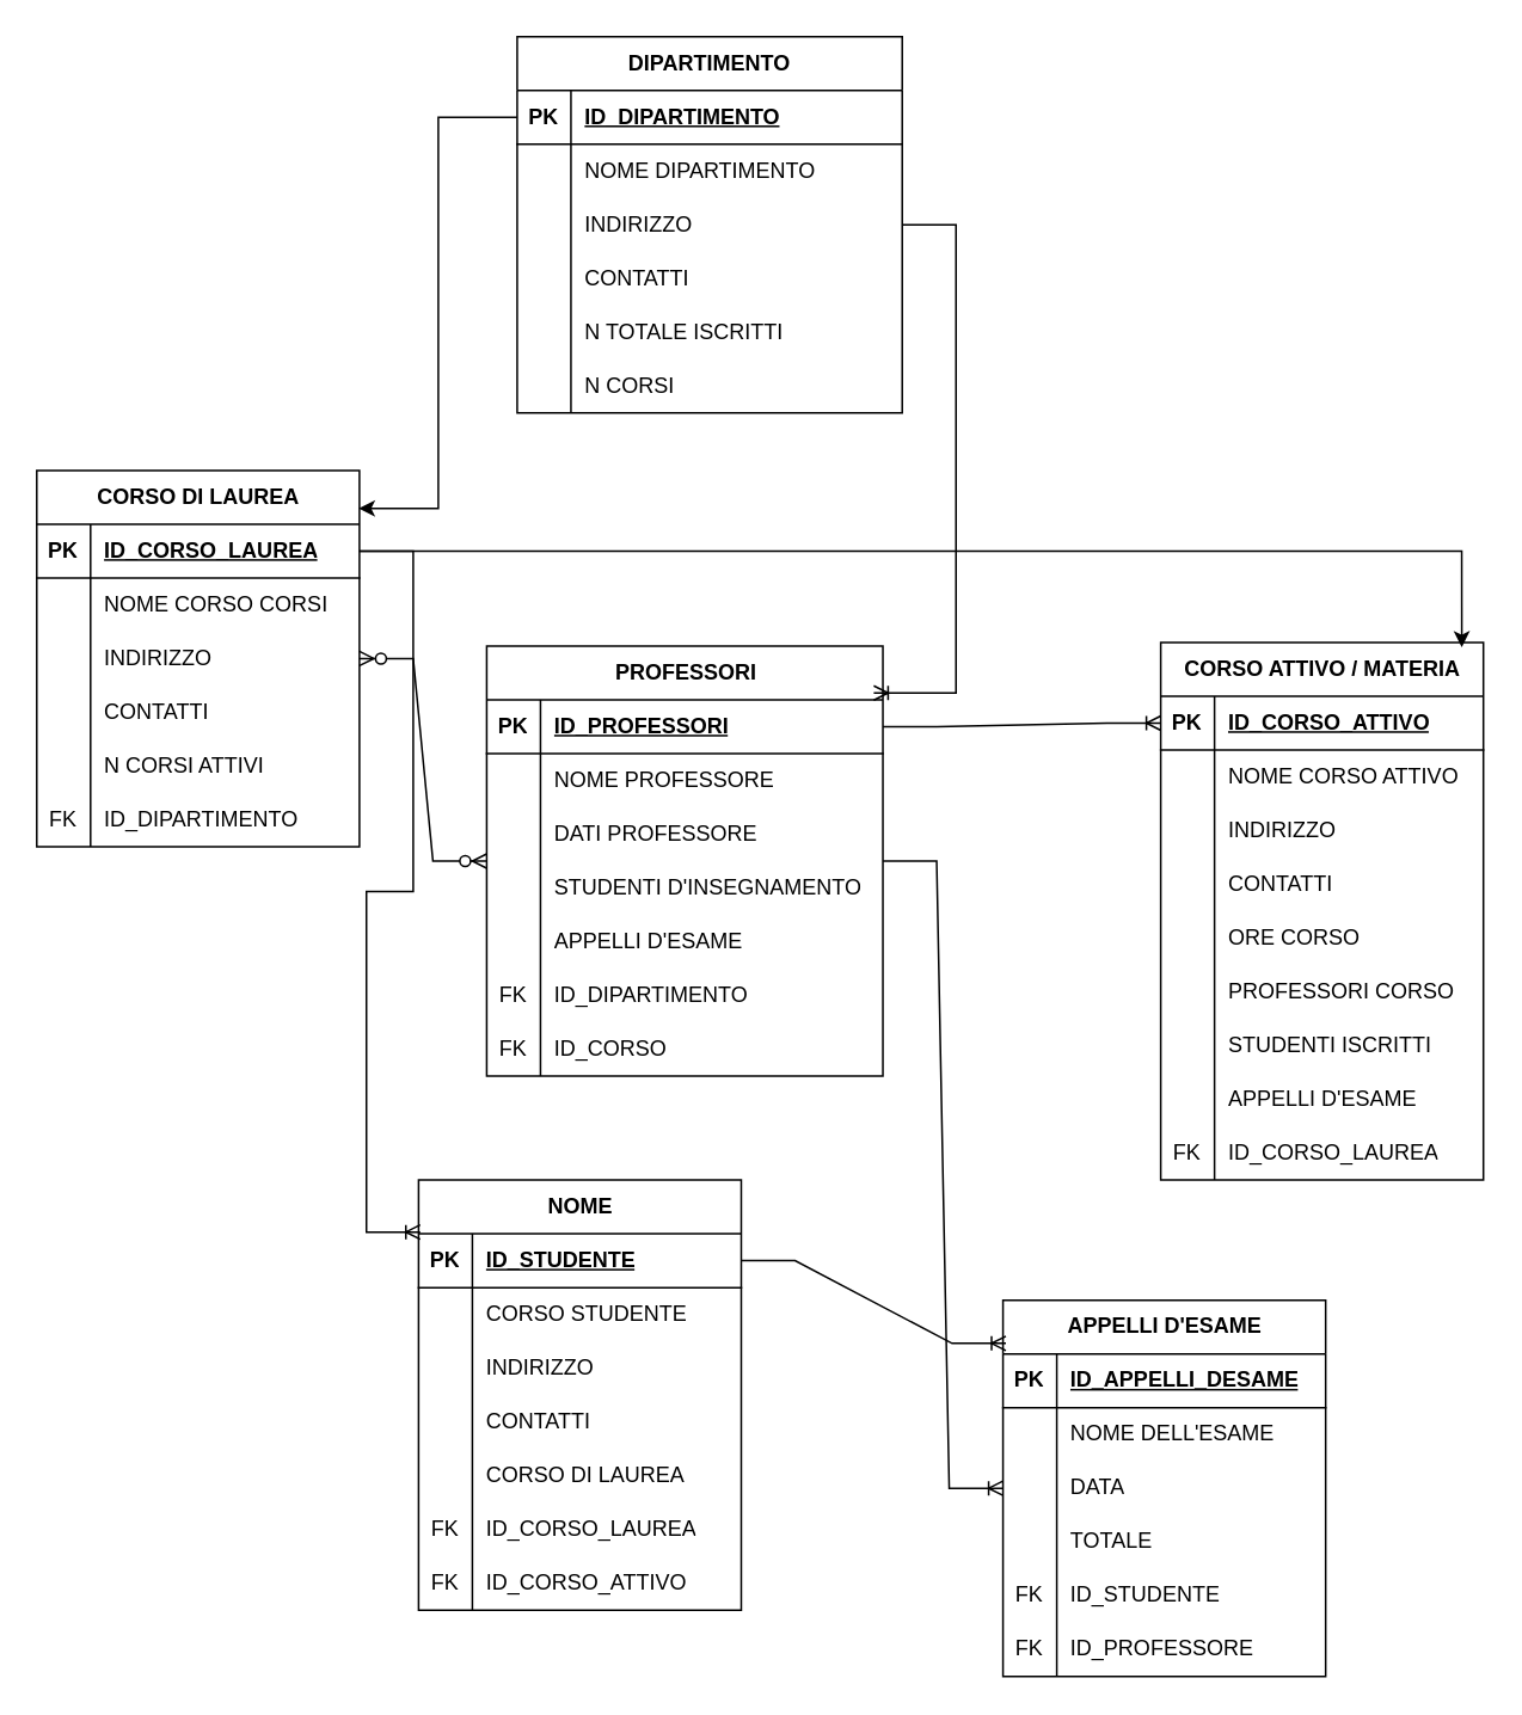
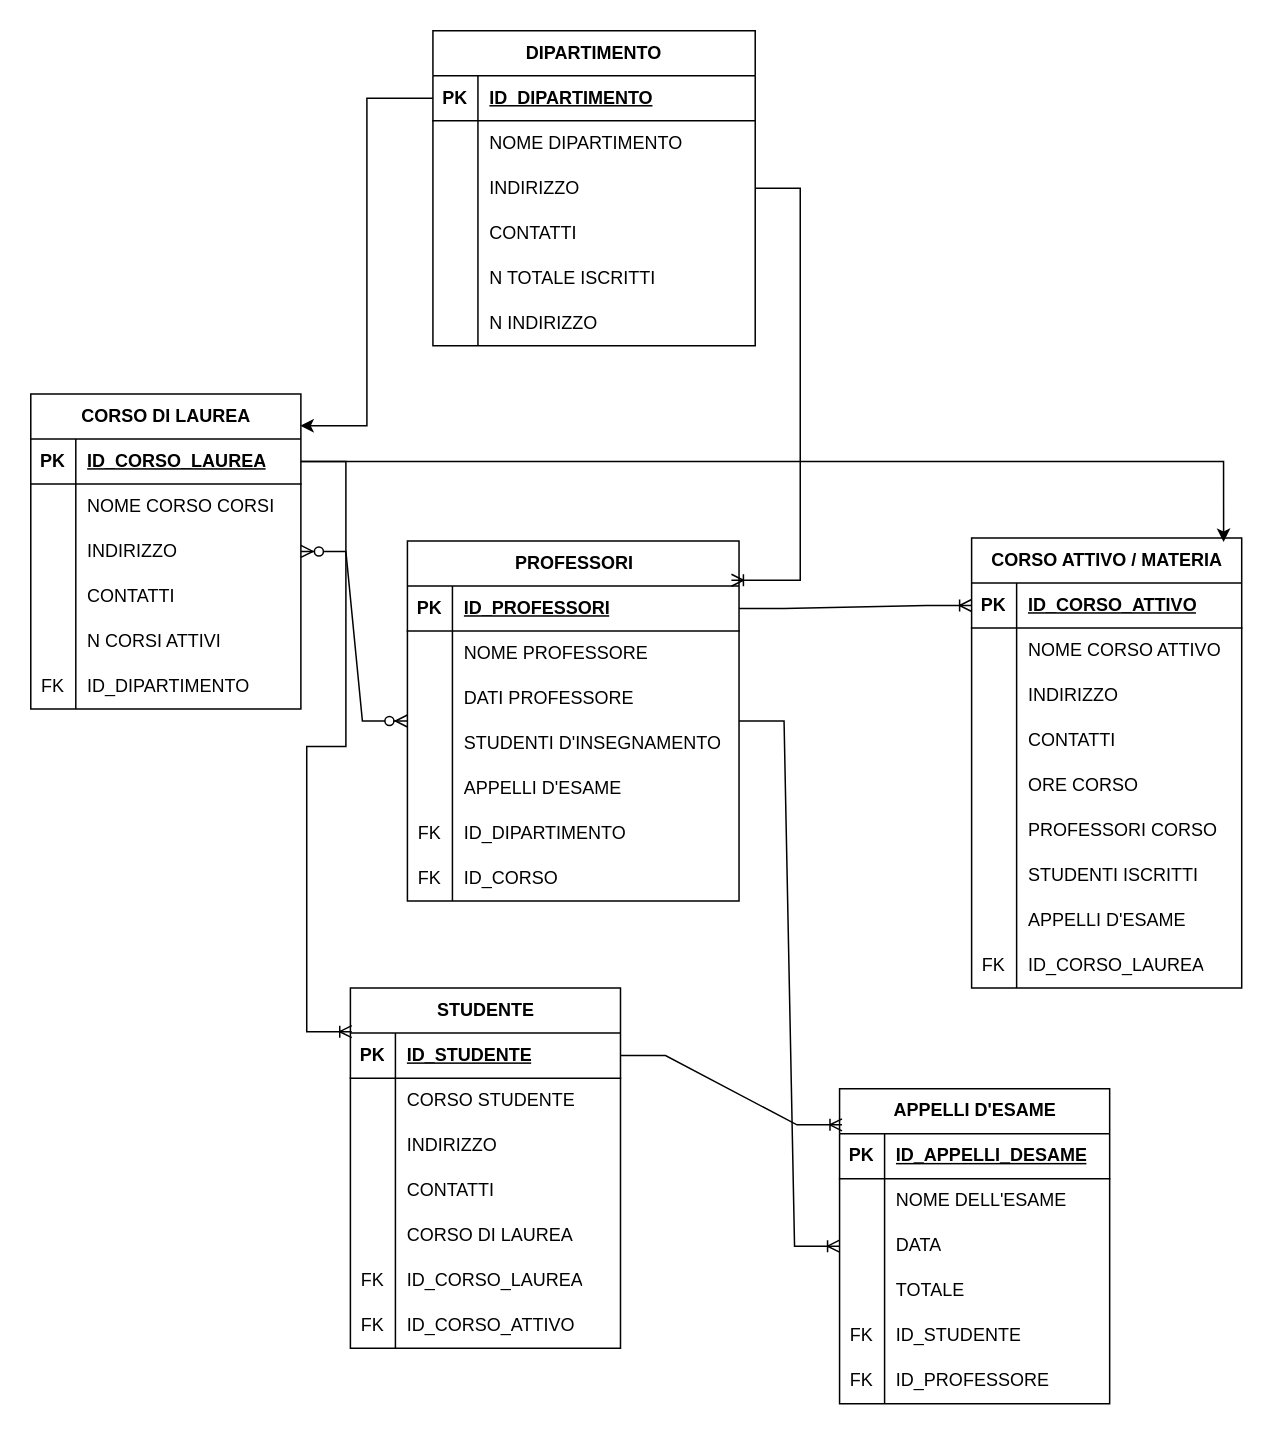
- <mxCell id="20" value="N CORSI&amp;nbsp;" style="shape=partialRectangle;connectable=0;fillColor=none;top=0;left=0;bottom=0;right=0;align=left;spacingLeft=6;overflow=hidden;whiteSpace=wrap;html=1;" vertex="1" parent="18"><mxGeometry x="30" width="184.79" height="30" as="geometry"><mxRectangle width="184.79" height="30" as="alternateBounds" /></mxGeometry></mxCell>
+ <mxCell id="20" value="N INDIRIZZO&amp;nbsp;" style="shape=partialRectangle;connectable=0;fillColor=none;top=0;left=0;bottom=0;right=0;align=left;spacingLeft=6;overflow=hidden;whiteSpace=wrap;html=1;" vertex="1" parent="18"><mxGeometry x="30" width="184.79" height="30" as="geometry"><mxRectangle width="184.79" height="30" as="alternateBounds" /></mxGeometry></mxCell>
- <mxCell id="90" value="NOME" style="shape=table;startSize=30;container=1;collapsible=1;childLayout=tableLayout;fixedRows=1;rowLines=0;fontStyle=1;align=center;resizeLast=1;html=1;" vertex="1" parent="1"><mxGeometry x="233" y="658" width="180" height="240" as="geometry" /></mxCell>
+ <mxCell id="90" value="STUDENTE" style="shape=table;startSize=30;container=1;collapsible=1;childLayout=tableLayout;fixedRows=1;rowLines=0;fontStyle=1;align=center;resizeLast=1;html=1;" vertex="1" parent="1"><mxGeometry x="233" y="658" width="180" height="240" as="geometry" /></mxCell>
